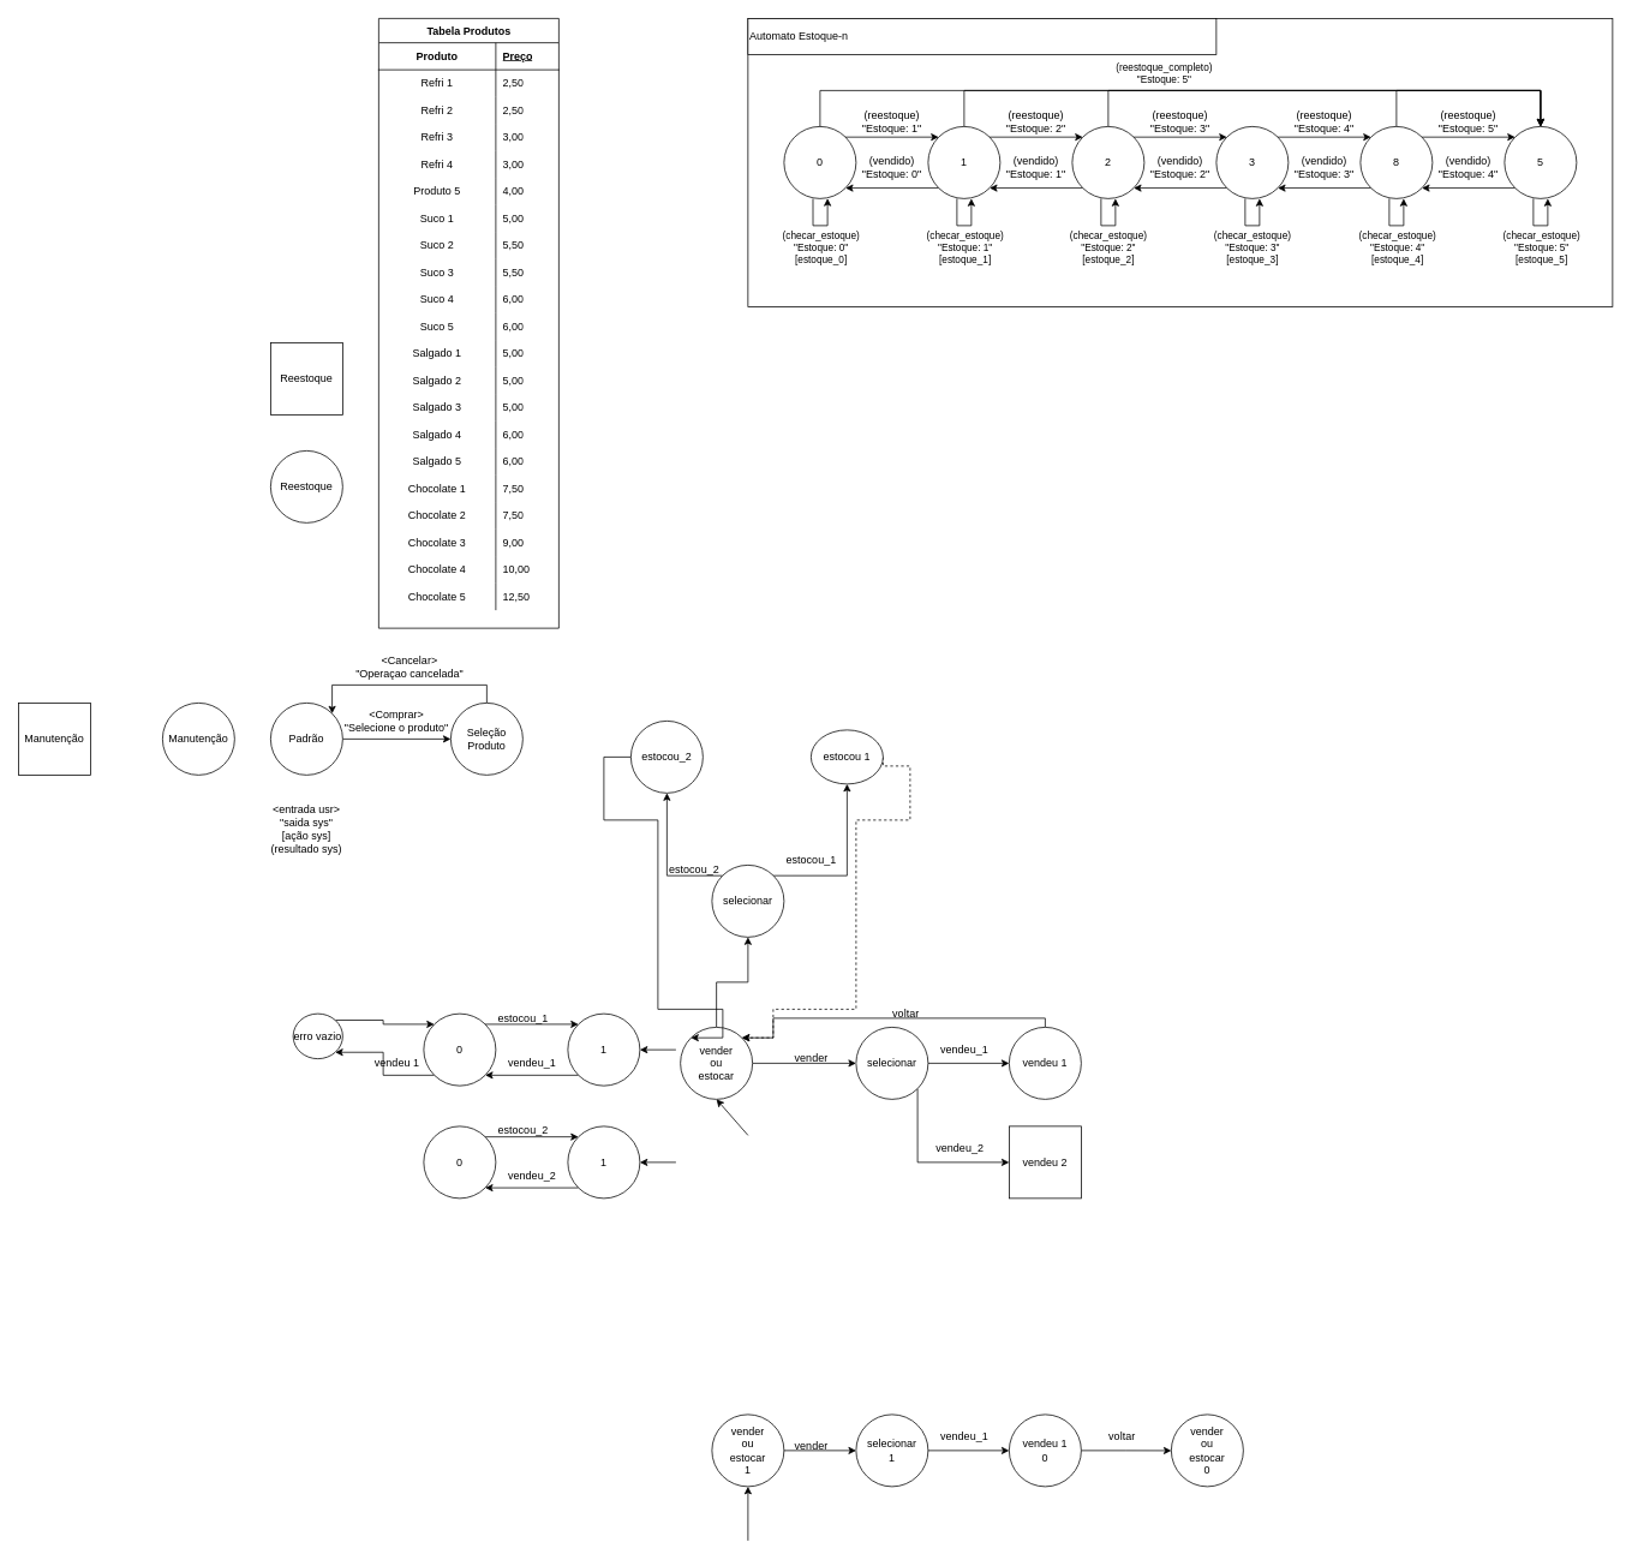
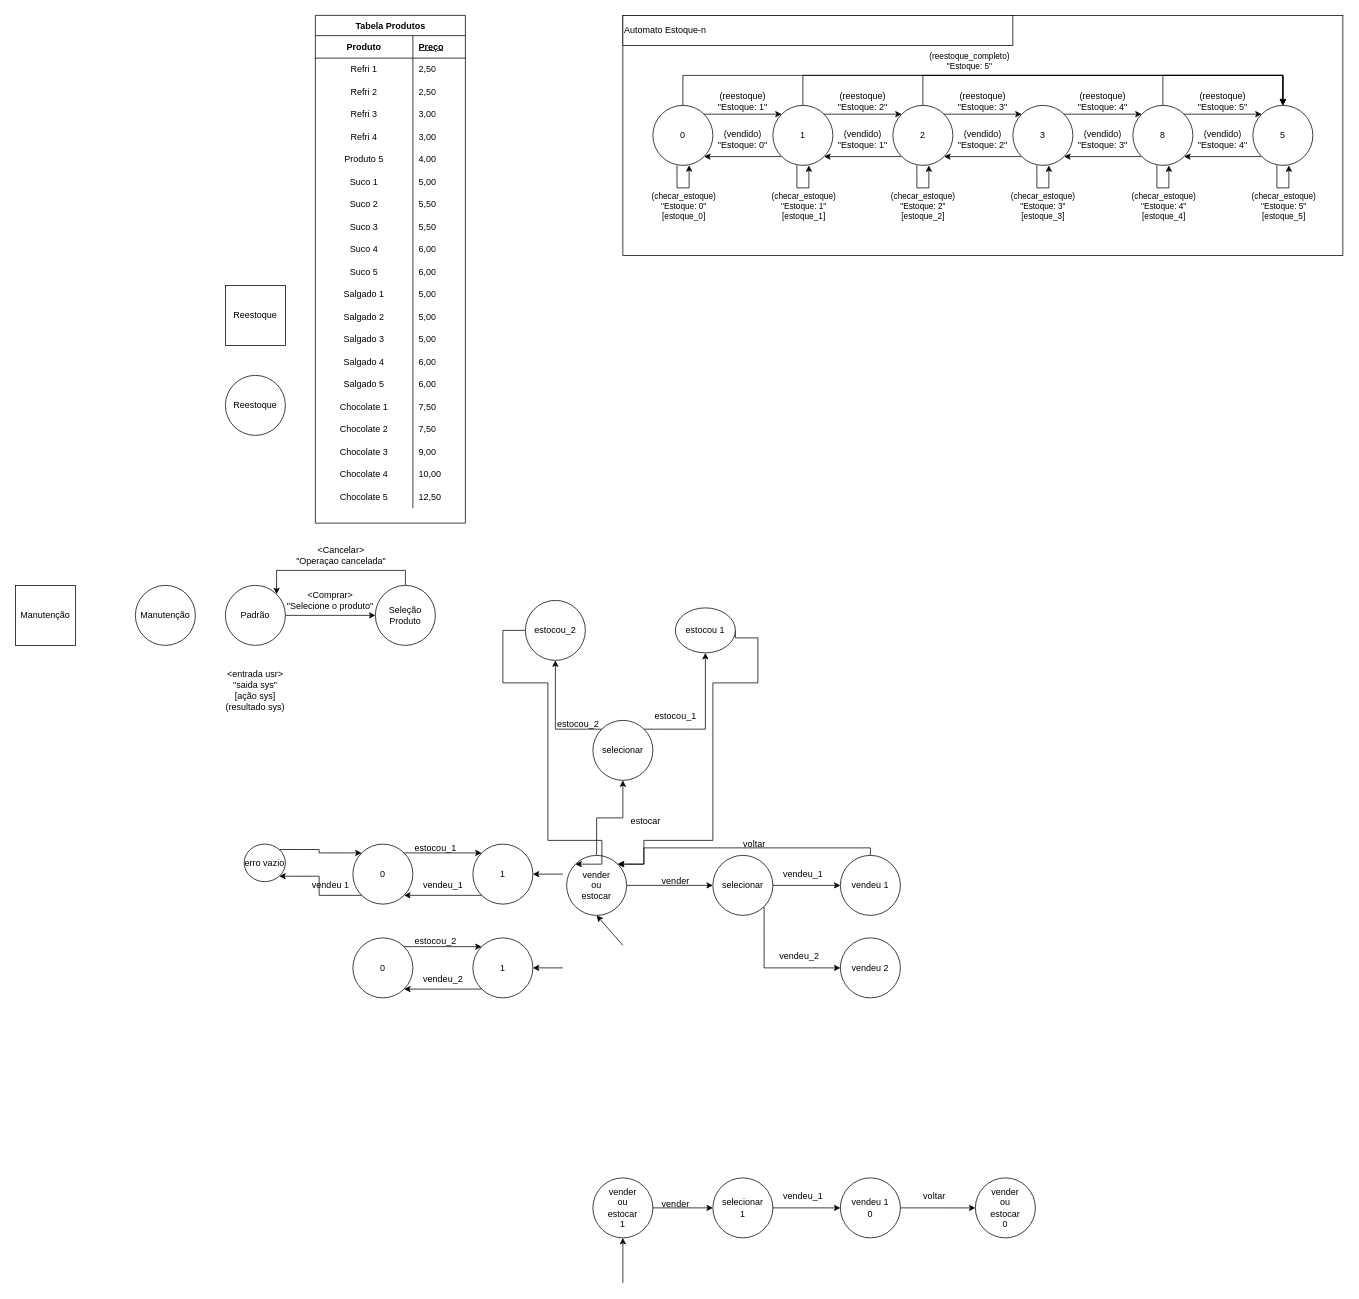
- <mxCell id="146" style="edgeStyle=orthogonalEdgeStyle;rounded=0;orthogonalLoop=1;jettySize=auto;html=1;exitX=1;exitY=0.5;exitDx=0;exitDy=0;entryX=1;entryY=0;entryDx=0;entryDy=0;dashed=1;" parent="1" source="147" target="136" edge="1"><mxGeometry relative="1" as="geometry"><Array as="points"><mxPoint x="1010" y="850" /><mxPoint x="1010" y="910" /><mxPoint x="950" y="910" /><mxPoint x="950" y="1120" /><mxPoint x="858" y="1120" /></Array></mxGeometry></mxCell>
+ <mxCell id="146" style="edgeStyle=orthogonalEdgeStyle;rounded=0;orthogonalLoop=1;jettySize=auto;html=1;exitX=1;exitY=0.5;exitDx=0;exitDy=0;entryX=1;entryY=0;entryDx=0;entryDy=0;" parent="1" source="147" target="136" edge="1"><mxGeometry relative="1" as="geometry"><Array as="points"><mxPoint x="1010" y="850" /><mxPoint x="1010" y="910" /><mxPoint x="950" y="910" /><mxPoint x="950" y="1120" /><mxPoint x="858" y="1120" /></Array></mxGeometry></mxCell>
+ <mxCell id="141" value="&lt;div&gt;estocar&lt;/div&gt;" style="text;html=1;align=center;verticalAlign=middle;resizable=0;points=[];autosize=1;strokeColor=none;fillColor=none;" parent="1" vertex="1"><mxGeometry x="830" y="1080" width="60" height="30" as="geometry" /></mxCell>
- <mxCell id="128" value="&lt;div&gt;vendeu 2&lt;/div&gt;" style="whiteSpace=wrap;html=1;rounded=0;" parent="1" vertex="1"><mxGeometry x="1120" y="1250" width="80" height="80" as="geometry" /></mxCell>
+ <mxCell id="128" value="&lt;div&gt;vendeu 2&lt;/div&gt;" style="ellipse;whiteSpace=wrap;html=1;" parent="1" vertex="1"><mxGeometry x="1120" y="1250" width="80" height="80" as="geometry" /></mxCell>
